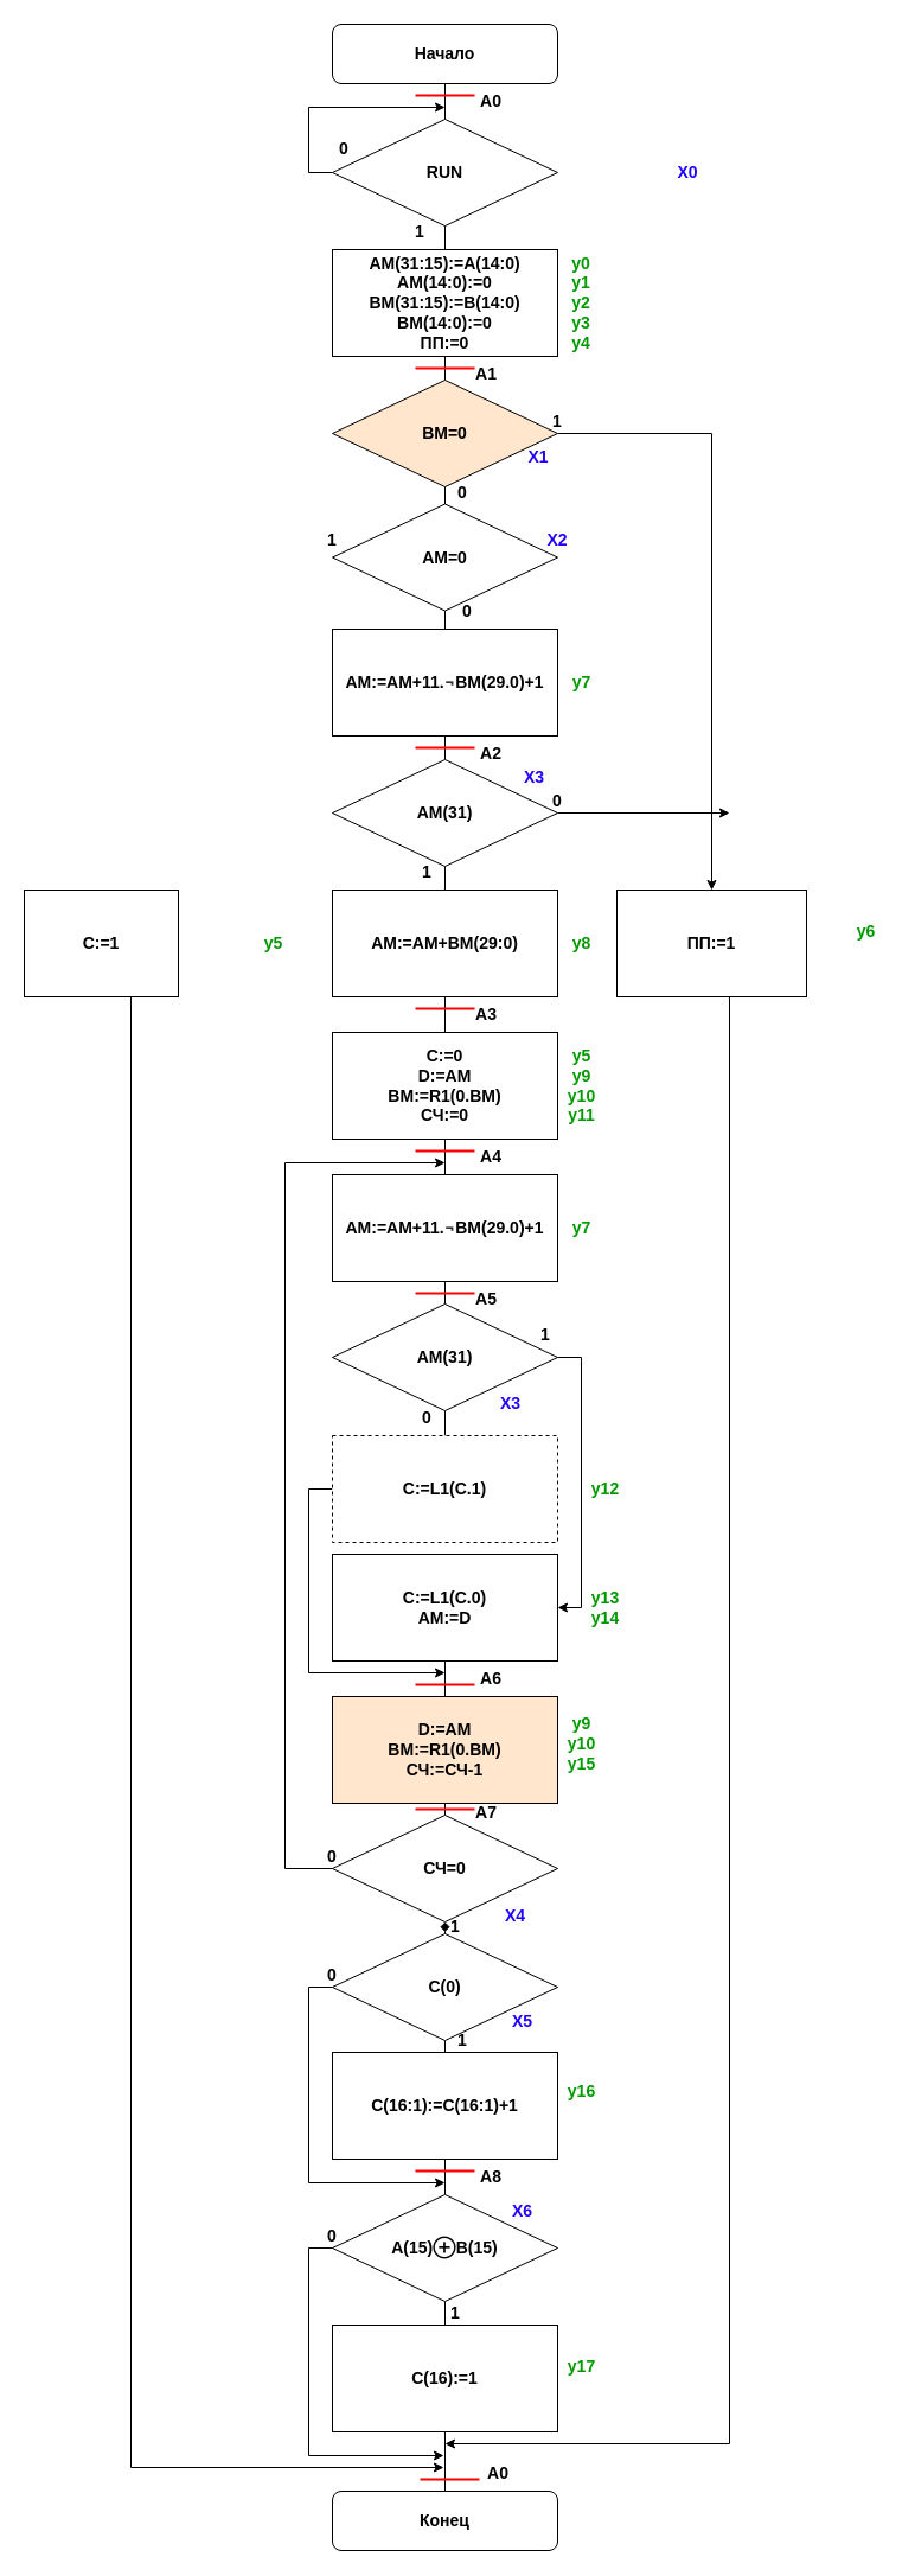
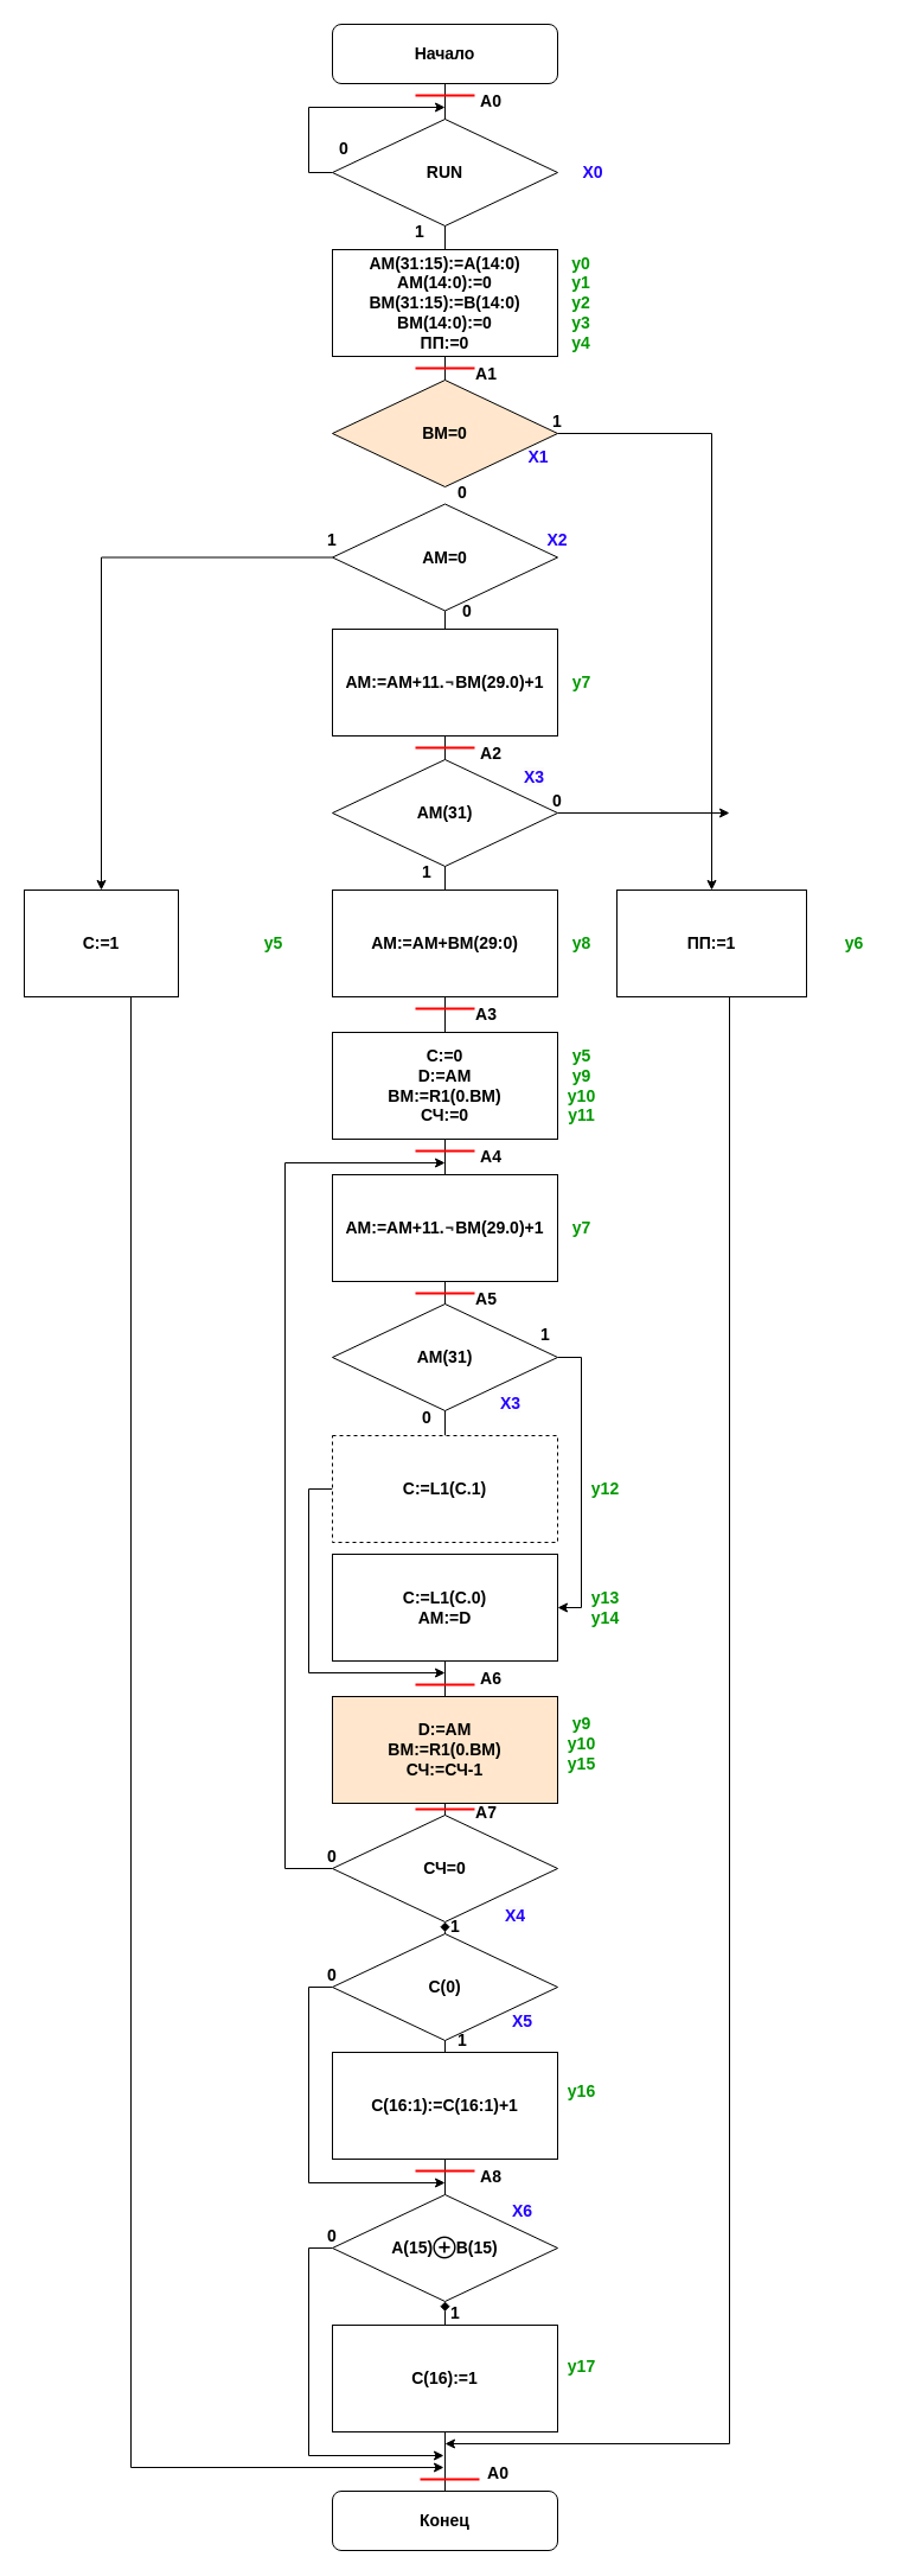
- <mxCell id="89" value="X0" style="text;html=1;align=center;verticalAlign=middle;whiteSpace=wrap;rounded=0;fontColor=#2200FF;fontStyle=1;fontSize=14;" parent="1" vertex="1"><mxGeometry x="550" y="130" width="60" height="30" as="geometry" /></mxCell>
+ <mxCell id="89" value="X0" style="text;html=1;align=center;verticalAlign=middle;whiteSpace=wrap;rounded=0;fontColor=#2200FF;fontStyle=1;fontSize=14;" parent="1" vertex="1"><mxGeometry x="470" y="130" width="60" height="30" as="geometry" /></mxCell>
- <mxCell id="20" value="" style="endArrow=none;html=1;rounded=0;entryX=0.5;entryY=1;entryDx=0;entryDy=0;exitX=0.5;exitY=0;exitDx=0;exitDy=0;fontStyle=1;fontSize=14;" parent="1" source="14" target="12" edge="1"><mxGeometry width="50" height="50" relative="1" as="geometry"><mxPoint x="310" y="450" as="sourcePoint" /><mxPoint x="360" y="400" as="targetPoint" /></mxGeometry></mxCell>
+ <mxCell id="13" style="edgeStyle=orthogonalEdgeStyle;rounded=0;orthogonalLoop=1;jettySize=auto;html=1;entryX=0.5;entryY=0;entryDx=0;entryDy=0;fontSize=14;fontStyle=1" parent="1" source="14" target="87" edge="1"><mxGeometry relative="1" as="geometry" /></mxCell>
- <mxCell id="100" value="y6" style="text;html=1;align=center;verticalAlign=middle;resizable=0;points=[];autosize=1;strokeColor=none;fillColor=none;fontSize=14;fontStyle=1;fontColor=#009900;" parent="1" vertex="1"><mxGeometry x="710" y="770" width="40" height="30" as="geometry" /></mxCell>
+ <mxCell id="100" value="y6" style="text;html=1;align=center;verticalAlign=middle;resizable=0;points=[];autosize=1;strokeColor=none;fillColor=none;fontSize=14;fontStyle=1;fontColor=#009900;" parent="1" vertex="1"><mxGeometry x="700" y="780" width="40" height="30" as="geometry" /></mxCell>
- <mxCell id="72" value="" style="endArrow=none;html=1;rounded=0;entryX=0.5;entryY=1;entryDx=0;entryDy=0;exitX=0.5;exitY=0;exitDx=0;exitDy=0;fontSize=14;fontStyle=1" parent="1" source="71" target="64" edge="1"><mxGeometry width="50" height="50" relative="1" as="geometry"><mxPoint x="130" y="1950" as="sourcePoint" /><mxPoint x="180" y="1900" as="targetPoint" /></mxGeometry></mxCell>
+ <mxCell id="72" value="" style="endArrow=diamond;html=1;rounded=0;entryX=0.5;entryY=1;entryDx=0;entryDy=0;exitX=0.5;exitY=0;exitDx=0;exitDy=0;fontSize=14;fontStyle=1;" parent="1" source="71" target="64" edge="1"><mxGeometry width="50" height="50" relative="1" as="geometry"><mxPoint x="130" y="1950" as="sourcePoint" /><mxPoint x="180" y="1900" as="targetPoint" /></mxGeometry></mxCell>
